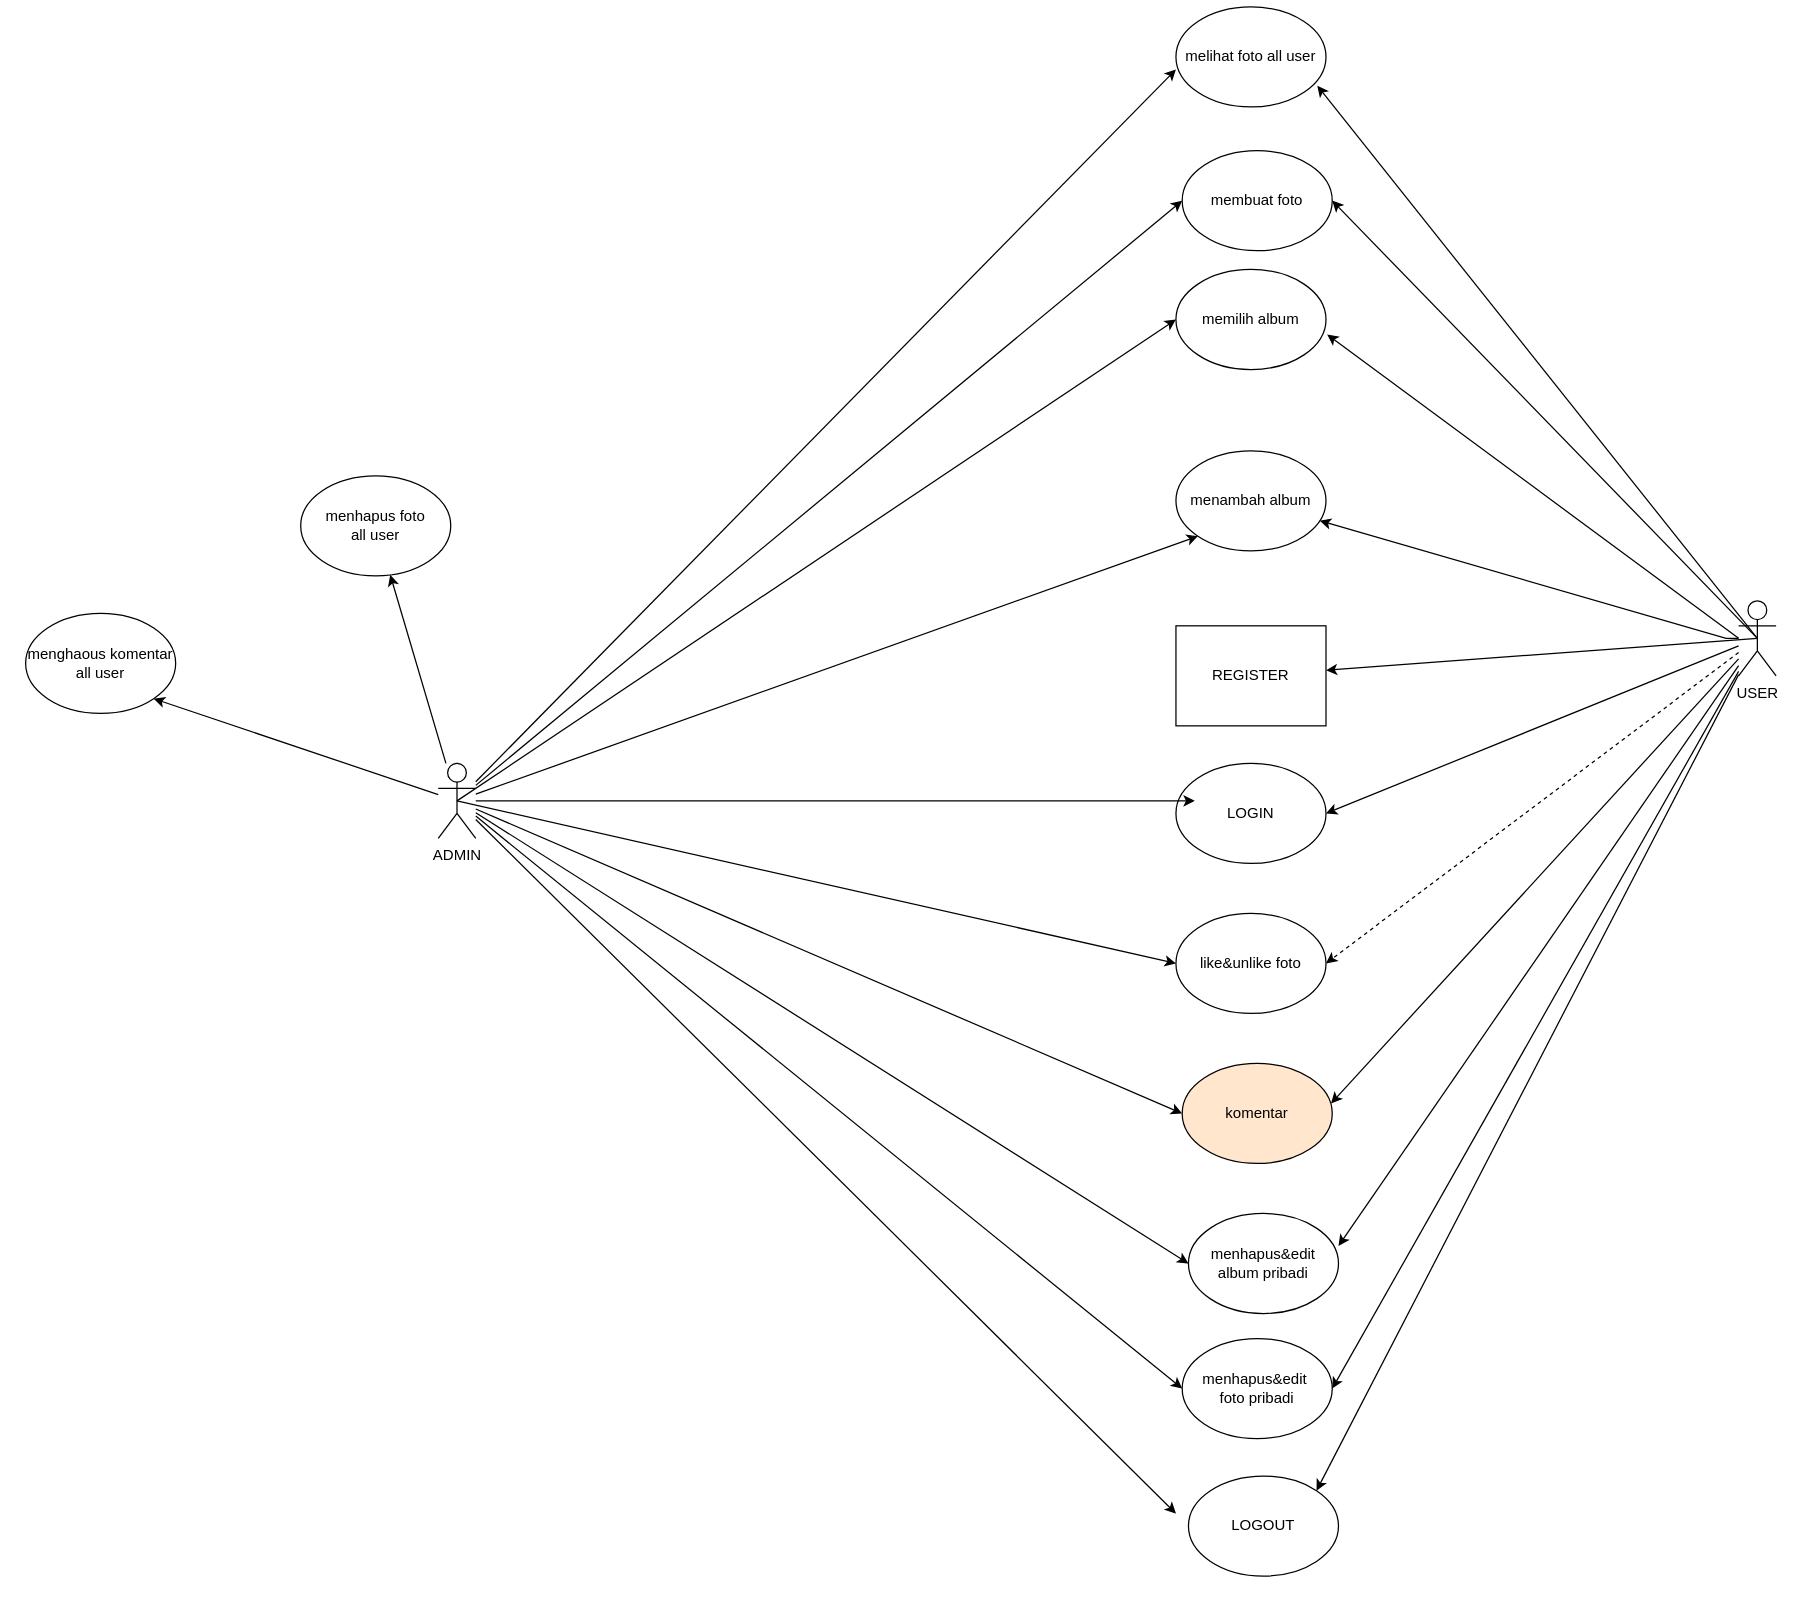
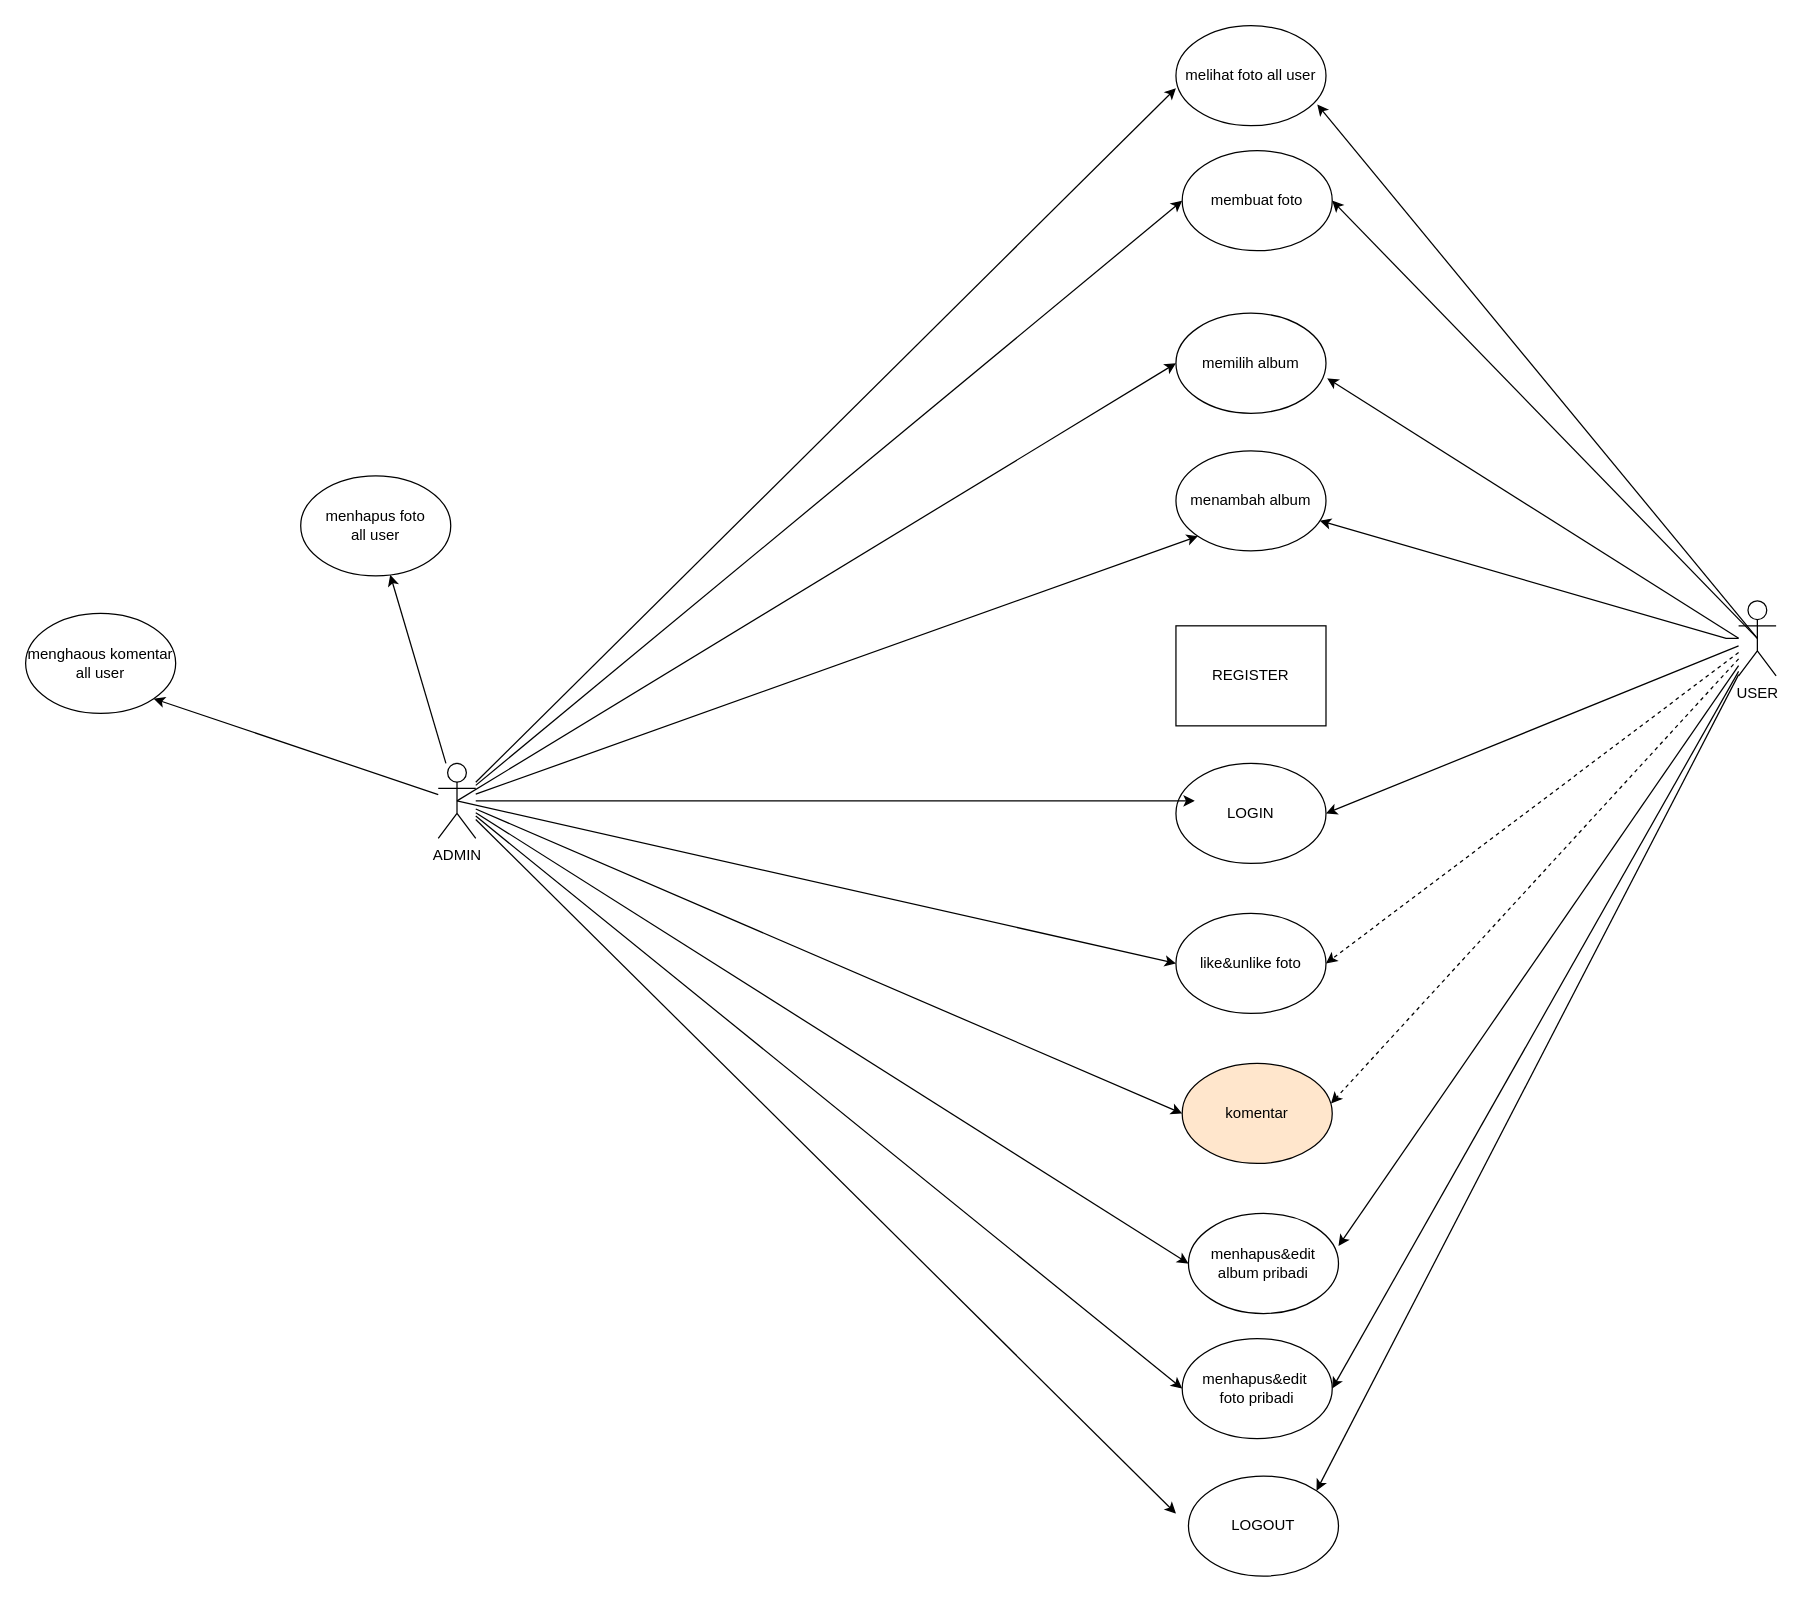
- <mxCell id="37" value="melihat foto all user" style="ellipse;whiteSpace=wrap;html=1;" vertex="1" parent="1"><mxGeometry x="940" y="5" width="120" height="80" as="geometry" /></mxCell>
+ <mxCell id="37" value="melihat foto all user" style="ellipse;whiteSpace=wrap;html=1;" vertex="1" parent="1"><mxGeometry x="940" y="20" width="120" height="80" as="geometry" /></mxCell>
- <mxCell id="10" value="memilih album" style="ellipse;whiteSpace=wrap;html=1;" vertex="1" parent="1"><mxGeometry x="940" y="215" width="120" height="80" as="geometry" /></mxCell>
+ <mxCell id="10" value="memilih album" style="ellipse;whiteSpace=wrap;html=1;" vertex="1" parent="1"><mxGeometry x="940" y="250" width="120" height="80" as="geometry" /></mxCell>
- <mxCell id="25" value="" style="endArrow=classic;html=1;rounded=0;exitX=0.5;exitY=0.5;exitDx=0;exitDy=0;exitPerimeter=0;" edge="1" parent="1" source="3" target="4"><mxGeometry width="50" height="50" relative="1" as="geometry"><mxPoint x="1120" y="570" as="sourcePoint" /><mxPoint x="1170" y="520" as="targetPoint" /></mxGeometry></mxCell>
- <mxCell id="22" value="" style="endArrow=classic;html=1;rounded=0;entryX=0.992;entryY=0.4;entryDx=0;entryDy=0;entryPerimeter=0;" edge="1" parent="1" source="3" target="21"><mxGeometry width="50" height="50" relative="1" as="geometry"><mxPoint x="1110" y="810" as="sourcePoint" /><mxPoint x="1160" y="760" as="targetPoint" /></mxGeometry></mxCell>
+ <mxCell id="22" value="" style="endArrow=classic;html=1;rounded=0;entryX=0.992;entryY=0.4;entryDx=0;entryDy=0;entryPerimeter=0;dashed=1;" edge="1" parent="1" source="3" target="21"><mxGeometry width="50" height="50" relative="1" as="geometry"><mxPoint x="1110" y="810" as="sourcePoint" /><mxPoint x="1160" y="760" as="targetPoint" /></mxGeometry></mxCell>
